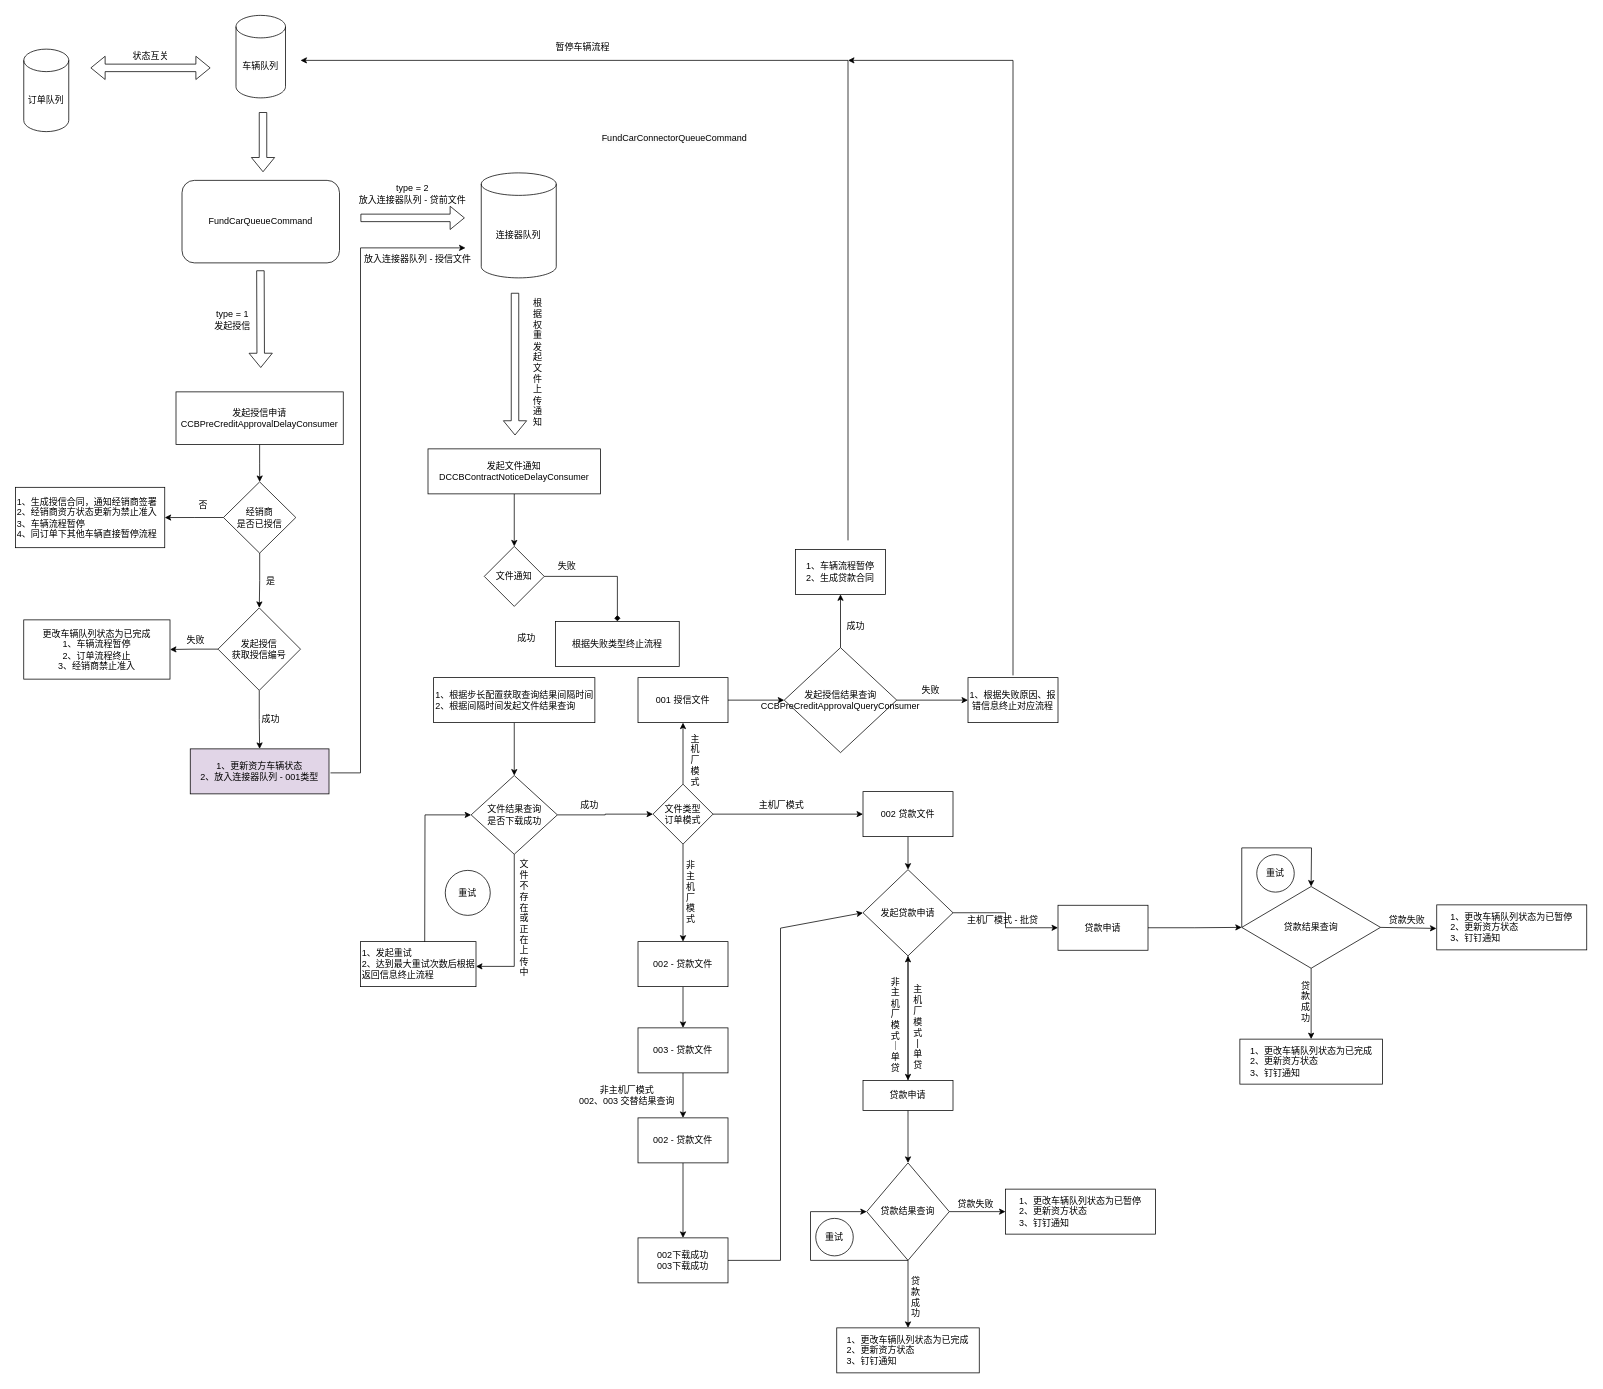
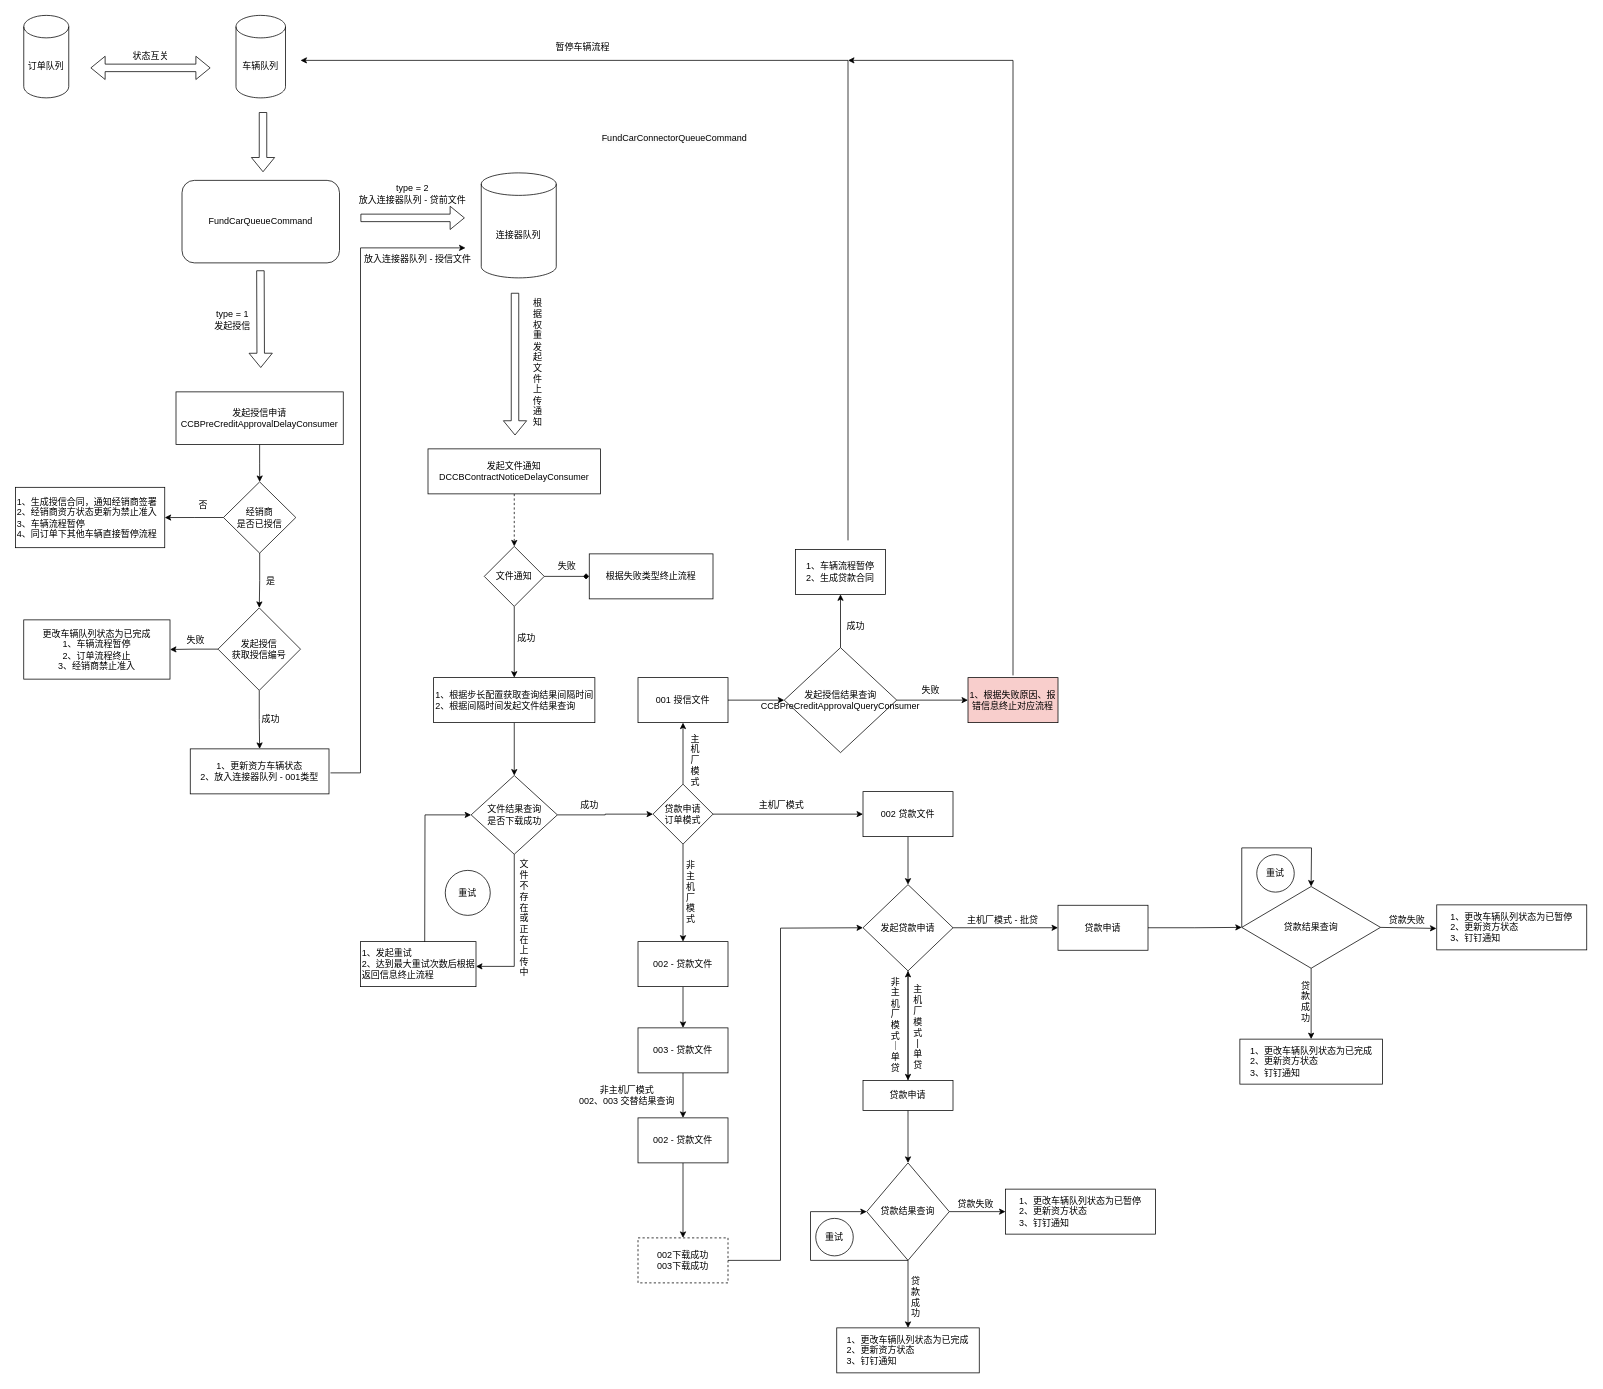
- <mxCell id="2" value="订单队列" style="shape=cylinder3;whiteSpace=wrap;html=1;boundedLbl=1;backgroundOutline=1;size=15;" vertex="1" parent="1"><mxGeometry x="31" y="65" width="60" height="110" as="geometry" /></mxCell>
+ <mxCell id="2" value="订单队列" style="shape=cylinder3;whiteSpace=wrap;html=1;boundedLbl=1;backgroundOutline=1;size=15;" vertex="1" parent="1"><mxGeometry x="31" y="20" width="60" height="110" as="geometry" /></mxCell>
- <mxCell id="31" value="" style="edgeStyle=orthogonalEdgeStyle;rounded=0;orthogonalLoop=1;jettySize=auto;html=1;" edge="1" parent="1" source="32" target="35"><mxGeometry relative="1" as="geometry" /></mxCell>
+ <mxCell id="31" value="" style="edgeStyle=orthogonalEdgeStyle;rounded=0;orthogonalLoop=1;jettySize=auto;html=1;dashed=1;" edge="1" parent="1" source="32" target="35"><mxGeometry relative="1" as="geometry" /></mxCell>
+ <mxCell id="34" value="" style="edgeStyle=orthogonalEdgeStyle;rounded=0;orthogonalLoop=1;jettySize=auto;html=1;" edge="1" parent="1" source="35" target="39"><mxGeometry relative="1" as="geometry" /></mxCell>
- <mxCell id="36" value="根据失败类型终止流程" style="whiteSpace=wrap;html=1;rounded=0;" vertex="1" parent="1"><mxGeometry x="740" y="828" width="165" height="60" as="geometry" /></mxCell>
+ <mxCell id="36" value="根据失败类型终止流程" style="whiteSpace=wrap;html=1;rounded=0;" vertex="1" parent="1"><mxGeometry x="785" y="738" width="165" height="60" as="geometry" /></mxCell>
- <mxCell id="71" value="1、根据失败原因、报错信息终止对应流程" style="whiteSpace=wrap;html=1;rounded=0;" vertex="1" parent="1"><mxGeometry x="1290" y="903" width="120" height="60" as="geometry" /></mxCell>
+ <mxCell id="71" value="1、根据失败原因、报错信息终止对应流程" style="whiteSpace=wrap;html=1;rounded=0;fillColor=#f8cecc;" vertex="1" parent="1"><mxGeometry x="1290" y="903" width="120" height="60" as="geometry" /></mxCell>
- <mxCell id="27" value="1、更新资方车辆状态&lt;br&gt;2、放入连接器队列 - 001类型" style="whiteSpace=wrap;html=1;fillColor=#e1d5e7;" vertex="1" parent="1"><mxGeometry x="253" y="998" width="185" height="60" as="geometry" /></mxCell>
+ <mxCell id="27" value="1、更新资方车辆状态&lt;br&gt;2、放入连接器队列 - 001类型" style="whiteSpace=wrap;html=1;" vertex="1" parent="1"><mxGeometry x="253" y="998" width="185" height="60" as="geometry" /></mxCell>
- <mxCell id="52" value="文件类型&lt;br&gt;订单模式" style="rhombus;whiteSpace=wrap;html=1;rounded=0;" vertex="1" parent="1"><mxGeometry x="870" y="1045" width="80" height="80" as="geometry" /></mxCell>
+ <mxCell id="52" value="贷款申请&lt;br&gt;订单模式" style="rhombus;whiteSpace=wrap;html=1;rounded=0;" vertex="1" parent="1"><mxGeometry x="870" y="1045" width="80" height="80" as="geometry" /></mxCell>
- <mxCell id="80" value="发起贷款申请" style="rhombus;whiteSpace=wrap;html=1;rounded=0;" vertex="1" parent="1"><mxGeometry x="1150" y="1159" width="120" height="115" as="geometry" /></mxCell>
+ <mxCell id="80" value="发起贷款申请" style="rhombus;whiteSpace=wrap;html=1;rounded=0;" vertex="1" parent="1"><mxGeometry x="1150" y="1179" width="120" height="115" as="geometry" /></mxCell>
- <mxCell id="65" value="002下载成功&lt;br&gt;003下载成功" style="whiteSpace=wrap;html=1;rounded=0;" vertex="1" parent="1"><mxGeometry x="850" y="1650" width="120" height="60" as="geometry" /></mxCell>
+ <mxCell id="65" value="002下载成功&lt;br&gt;003下载成功" style="whiteSpace=wrap;html=1;rounded=0;dashed=1;" vertex="1" parent="1"><mxGeometry x="850" y="1650" width="120" height="60" as="geometry" /></mxCell>
